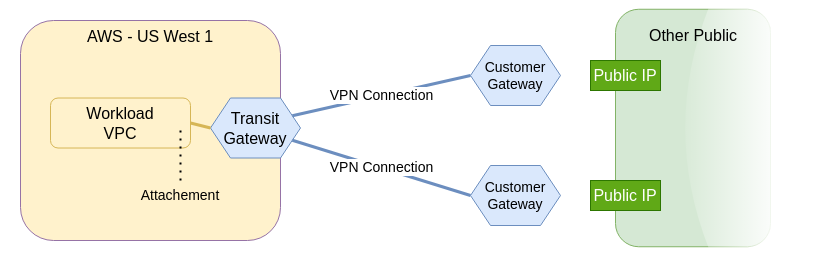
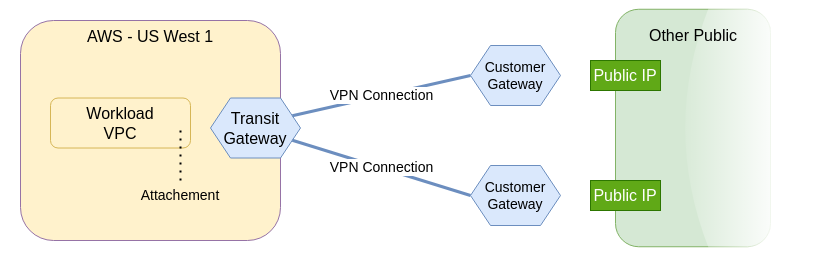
- <mxCell id="12" value="" style="endArrow=none;html=1;rounded=0;strokeWidth=3;exitX=1;exitY=0.5;exitDx=0;exitDy=0;entryX=0;entryY=0.5;entryDx=0;entryDy=0;fillColor=#fff2cc;strokeColor=#d6b656;" edge="1" parent="1" source="11" target="3"><mxGeometry width="50" height="50" relative="1" as="geometry"><mxPoint x="290" y="-10" as="sourcePoint" /><mxPoint x="410" y="-10" as="targetPoint" /></mxGeometry></mxCell>
